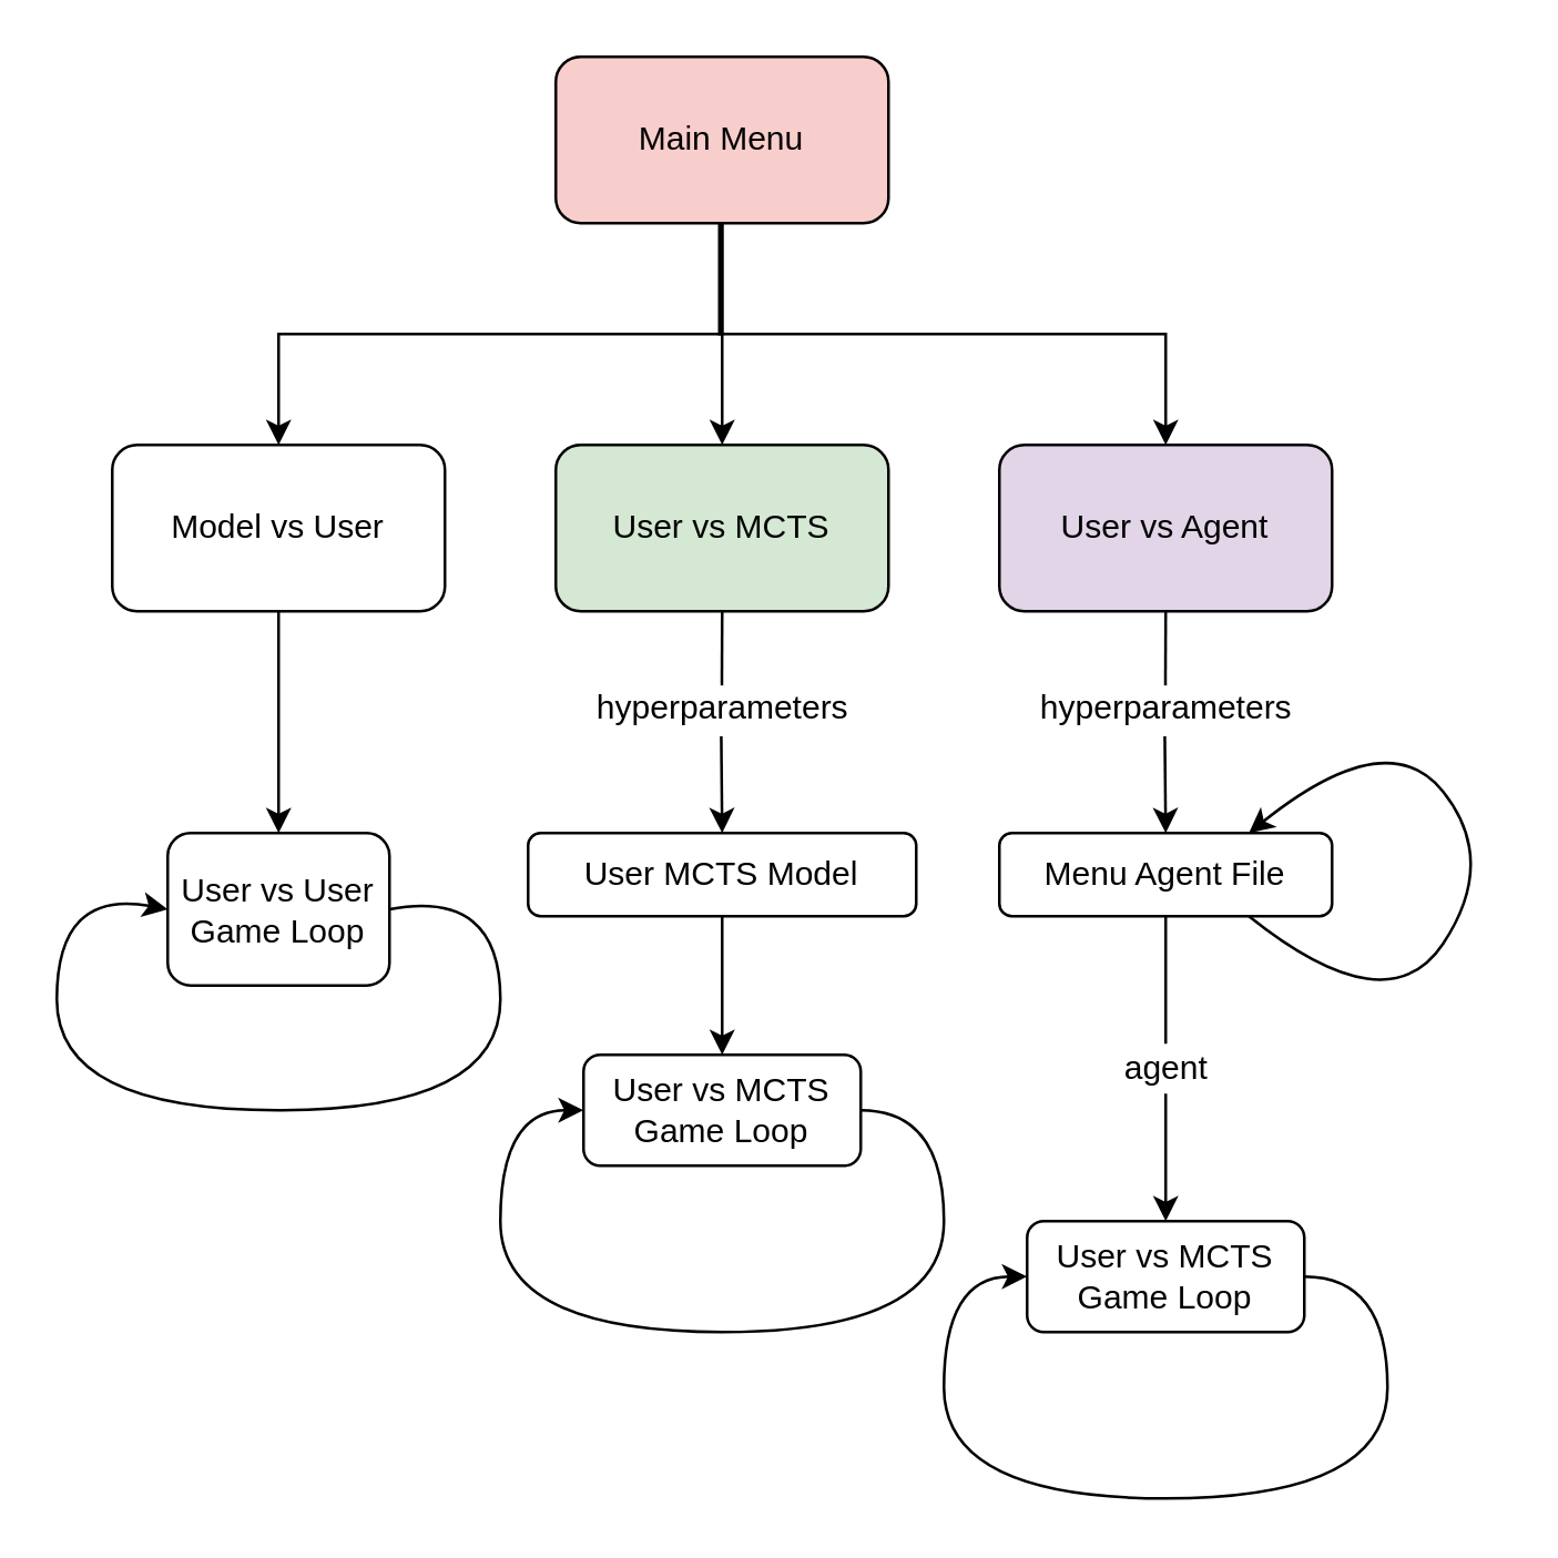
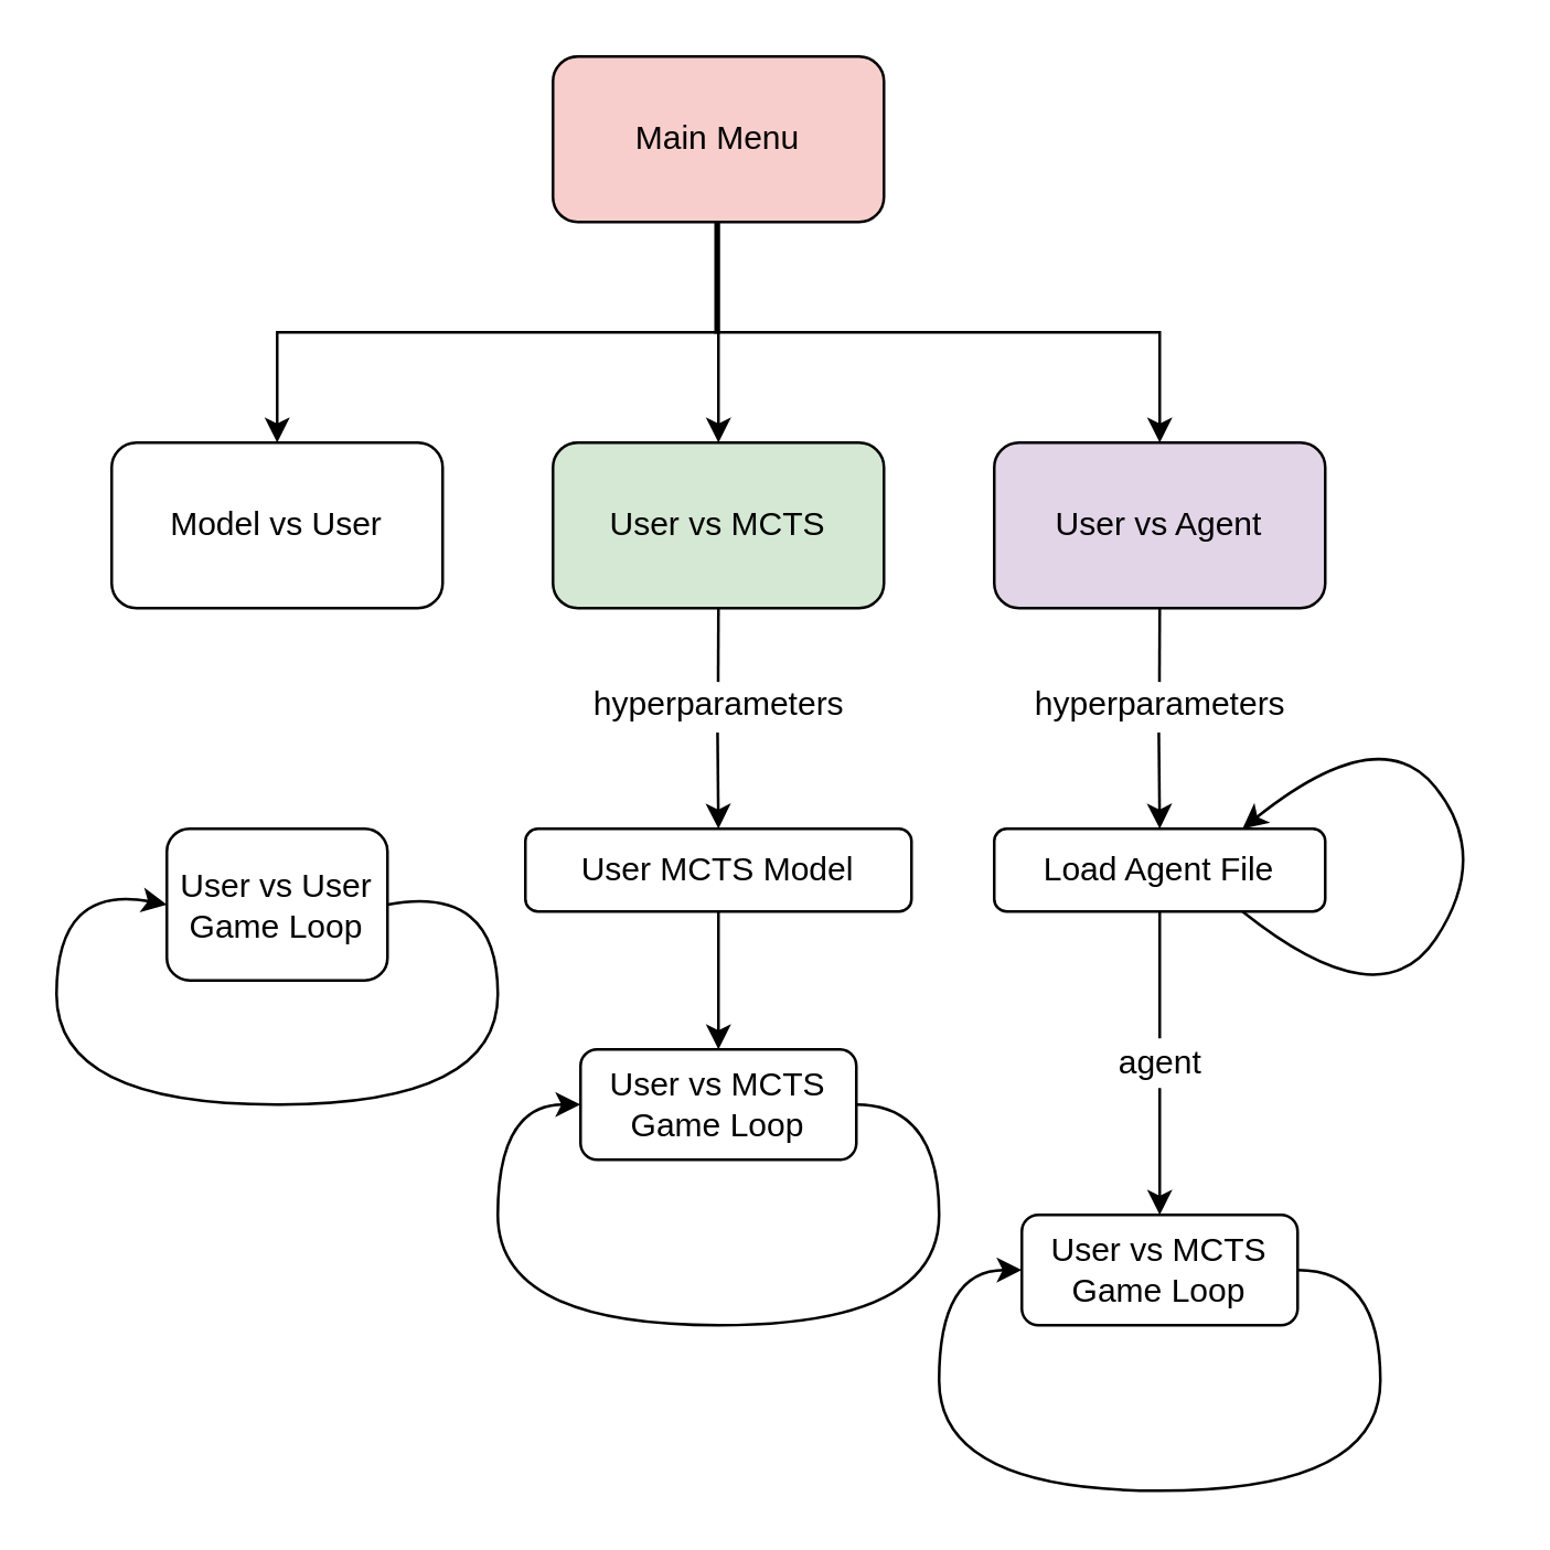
- <mxCell id="11" value="" style="endArrow=classic;html=1;rounded=0;exitX=0.5;exitY=1;exitDx=0;exitDy=0;entryX=0.5;entryY=0;entryDx=0;entryDy=0;" edge="1" parent="1" source="8" target="9"><mxGeometry width="50" height="50" relative="1" as="geometry"><mxPoint x="80" y="330" as="sourcePoint" /><mxPoint x="130" y="280" as="targetPoint" /></mxGeometry></mxCell>
- <mxCell id="22" value="Menu Agent File" style="rounded=1;whiteSpace=wrap;html=1;" vertex="1" parent="1"><mxGeometry x="360" y="300" width="120" height="30" as="geometry" /></mxCell>
+ <mxCell id="22" value="Load Agent File" style="rounded=1;whiteSpace=wrap;html=1;" vertex="1" parent="1"><mxGeometry x="360" y="300" width="120" height="30" as="geometry" /></mxCell>
